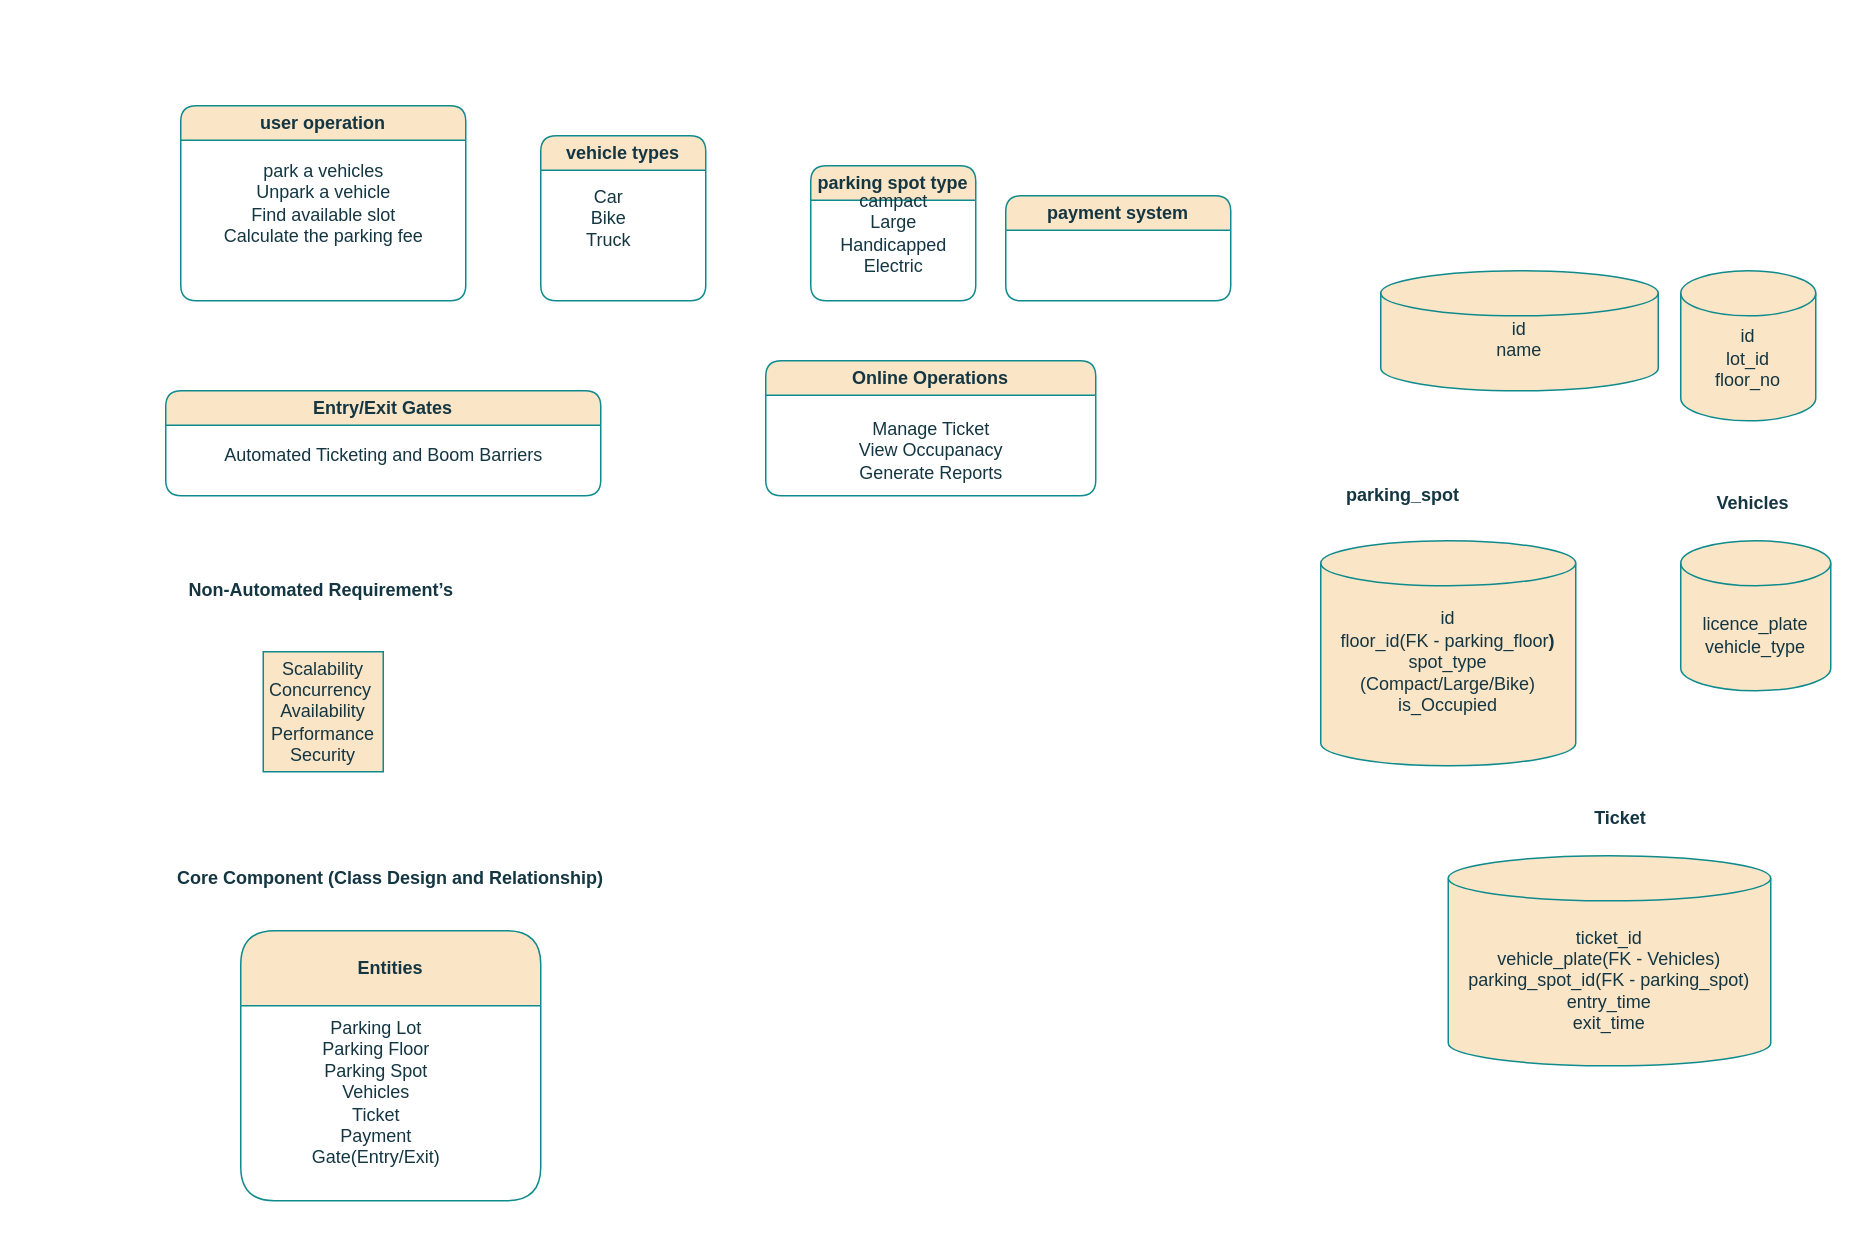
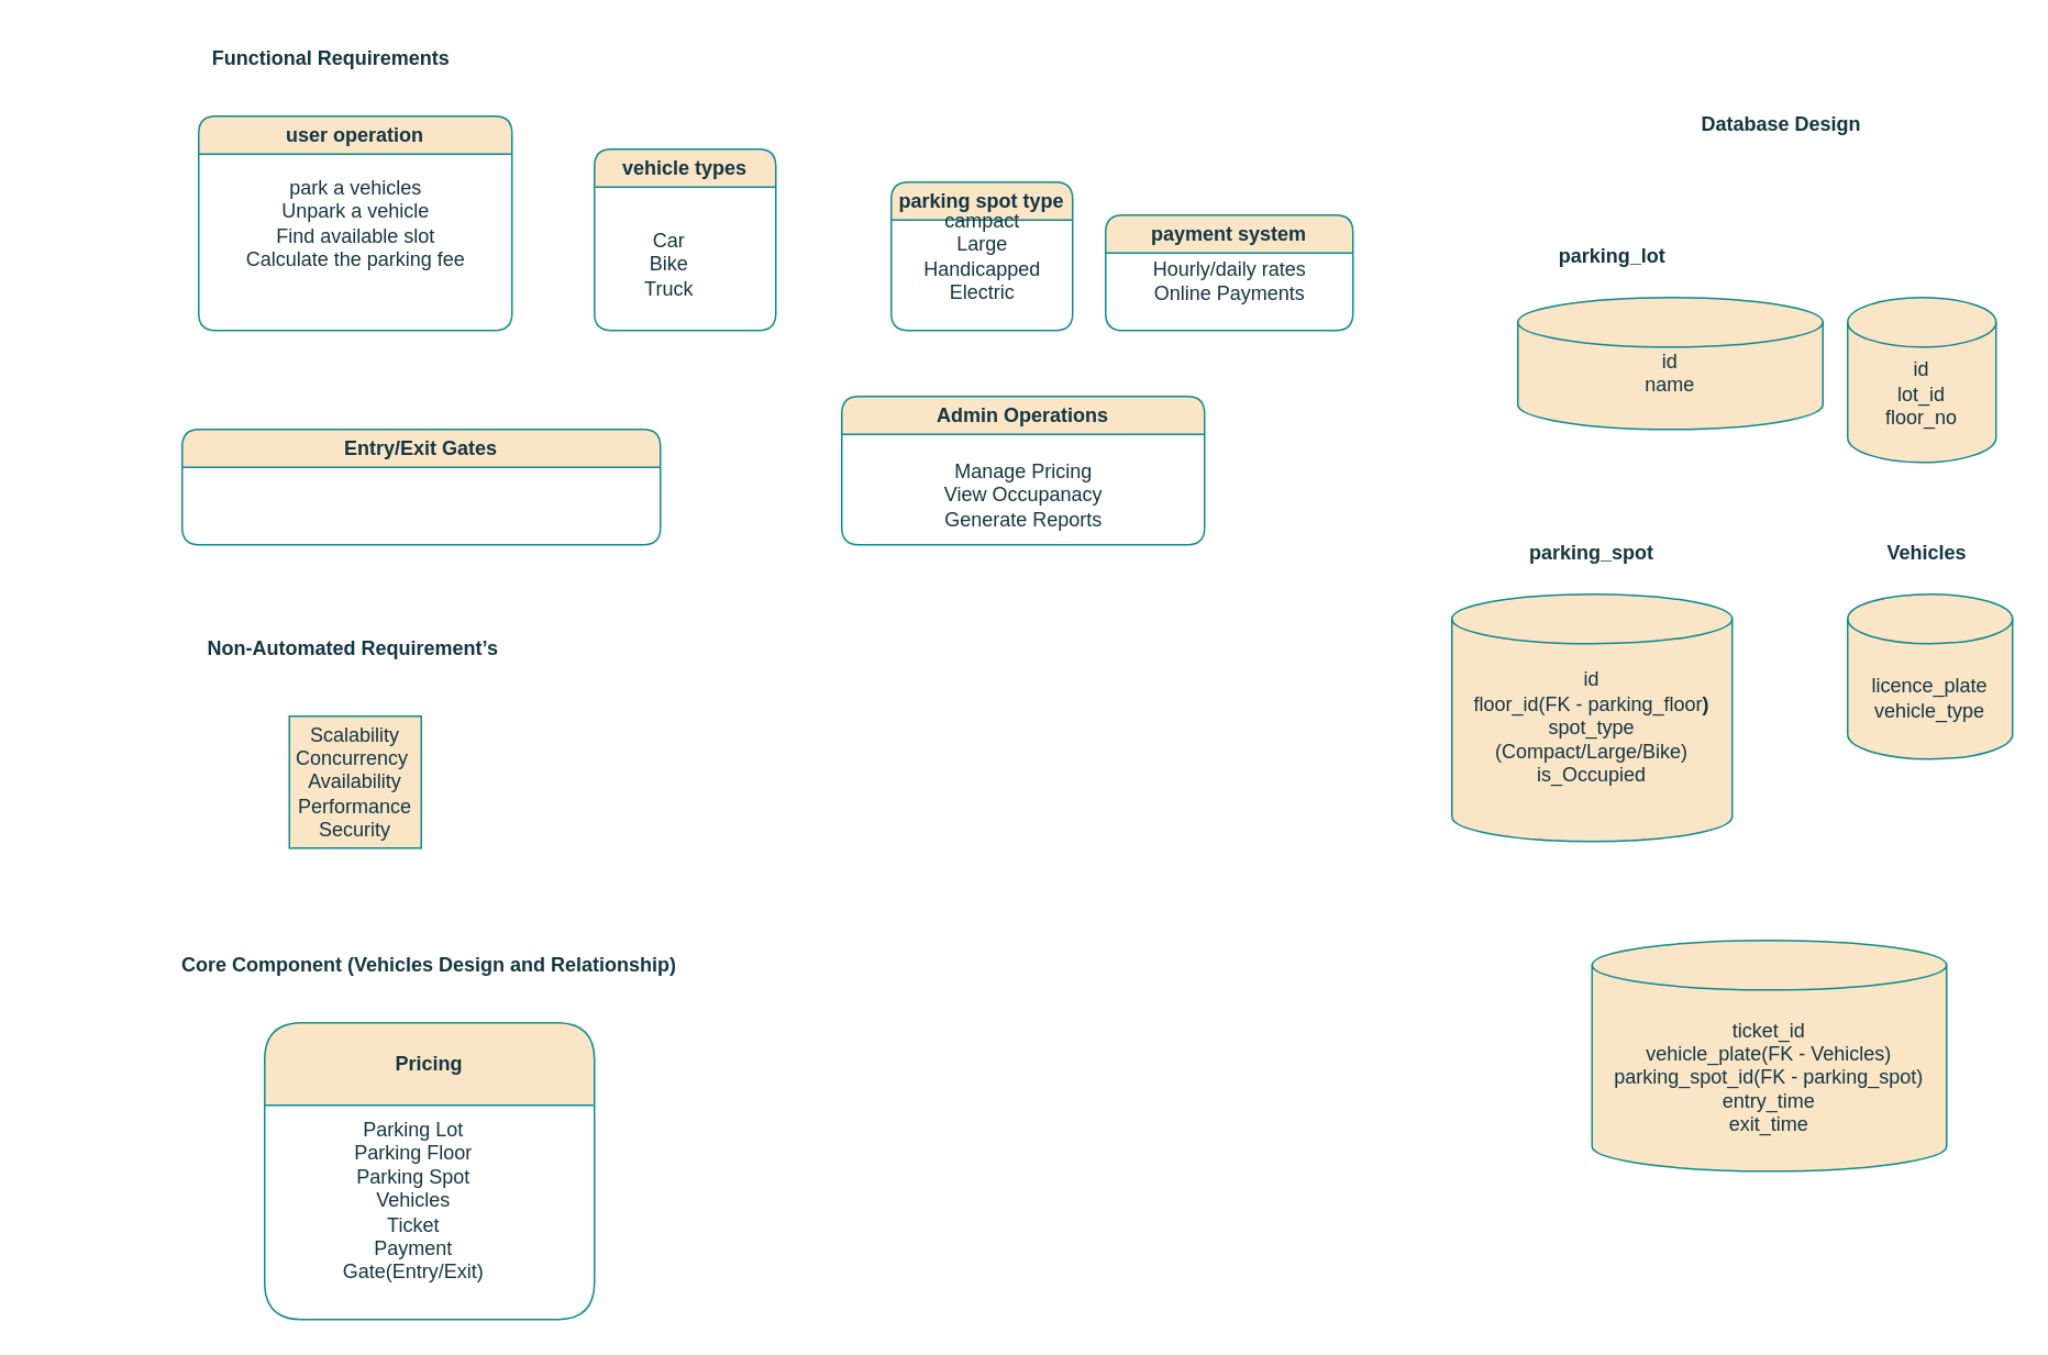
+ <mxCell id="4" value="Functional Requirements" style="text;html=1;align=center;verticalAlign=middle;resizable=0;points=[];autosize=1;strokeColor=none;fillColor=none;fontColor=#143642;fontStyle=1" vertex="1" parent="1"><mxGeometry x="120" width="160" height="30" as="geometry" y="20" /></mxCell>
+ <mxCell id="21" value="&lt;b&gt;Database Design&lt;/b&gt;" style="text;html=1;align=center;verticalAlign=middle;whiteSpace=wrap;rounded=0;fontColor=#143642;" vertex="1" parent="1"><mxGeometry x="980" y="60" width="200" height="30" as="geometry" /></mxCell>
- <mxCell id="6" value="Car&lt;div&gt;Bike&lt;/div&gt;&lt;div&gt;Truck&lt;/div&gt;" style="text;html=1;align=center;verticalAlign=middle;resizable=0;points=[];autosize=1;strokeColor=none;fillColor=none;labelBackgroundColor=none;fontColor=#143642;rounded=1;" vertex="1" parent="5"><mxGeometry x="20" y="25" width="50" height="60" as="geometry" /></mxCell>
+ <mxCell id="6" value="Car&lt;div&gt;Bike&lt;/div&gt;&lt;div&gt;Truck&lt;/div&gt;" style="text;html=1;align=center;verticalAlign=middle;resizable=0;points=[];autosize=1;strokeColor=none;fillColor=none;labelBackgroundColor=none;fontColor=#143642;rounded=1;" vertex="1" parent="5"><mxGeometry x="20" y="40" width="50" height="60" as="geometry" /></mxCell>
+ <mxCell id="23" value="&lt;b&gt;parking_lot&lt;/b&gt;" style="text;html=1;align=center;verticalAlign=middle;whiteSpace=wrap;rounded=0;fontColor=#143642;" vertex="1" parent="1"><mxGeometry x="925" y="140" width="105" height="30" as="geometry" /></mxCell>
+ <mxCell id="10" value="Hourly/daily rates&lt;div&gt;Online Payments&lt;/div&gt;" style="text;html=1;align=center;verticalAlign=middle;resizable=0;points=[];autosize=1;strokeColor=none;fillColor=none;labelBackgroundColor=none;fontColor=#143642;rounded=1;" vertex="1" parent="9"><mxGeometry x="15" y="20" width="120" height="40" as="geometry" /></mxCell>
- <mxCell id="13" value="Online Operations" style="swimlane;whiteSpace=wrap;html=1;labelBackgroundColor=none;fillColor=#FAE5C7;strokeColor=#0F8B8D;fontColor=#143642;rounded=1;" vertex="1" parent="1"><mxGeometry x="510" y="240" width="220" height="90" as="geometry" /></mxCell>
+ <mxCell id="13" value="Admin Operations" style="swimlane;whiteSpace=wrap;html=1;labelBackgroundColor=none;fillColor=#FAE5C7;strokeColor=#0F8B8D;fontColor=#143642;rounded=1;" vertex="1" parent="1"><mxGeometry x="510" y="240" width="220" height="90" as="geometry" /></mxCell>
- <mxCell id="14" value="Manage Ticket&lt;div&gt;View Occupanacy&lt;/div&gt;&lt;div&gt;Generate Reports&lt;/div&gt;" style="text;html=1;align=center;verticalAlign=middle;resizable=0;points=[];autosize=1;strokeColor=none;fillColor=none;labelBackgroundColor=none;fontColor=#143642;rounded=1;" vertex="1" parent="13"><mxGeometry x="50" y="30" width="120" height="60" as="geometry" /></mxCell>
+ <mxCell id="14" value="Manage Pricing&lt;div&gt;View Occupanacy&lt;/div&gt;&lt;div&gt;Generate Reports&lt;/div&gt;" style="text;html=1;align=center;verticalAlign=middle;resizable=0;points=[];autosize=1;strokeColor=none;fillColor=none;labelBackgroundColor=none;fontColor=#143642;rounded=1;" vertex="1" parent="13"><mxGeometry x="50" y="30" width="120" height="60" as="geometry" /></mxCell>
- <mxCell id="12" value="Automated Ticketing and Boom Barriers" style="text;html=1;align=center;verticalAlign=middle;resizable=0;points=[];autosize=1;strokeColor=none;fillColor=none;labelBackgroundColor=none;fontColor=#143642;rounded=1;" vertex="1" parent="11"><mxGeometry x="25" y="28" width="240" height="30" as="geometry" /></mxCell>
- <mxCell id="25" value="&lt;b&gt;parking_spot&lt;/b&gt;" style="text;html=1;align=center;verticalAlign=middle;whiteSpace=wrap;rounded=0;fontColor=#143642;" vertex="1" parent="1"><mxGeometry x="905" y="315" width="60" height="30" as="geometry" /></mxCell>
+ <mxCell id="25" value="&lt;b&gt;parking_spot&lt;/b&gt;" style="text;html=1;align=center;verticalAlign=middle;whiteSpace=wrap;rounded=0;fontColor=#143642;" vertex="1" parent="1"><mxGeometry x="935" y="320" width="60" height="30" as="geometry" /></mxCell>
- <mxCell id="29" value="&lt;b&gt;Ticket&lt;/b&gt;" style="text;html=1;align=center;verticalAlign=middle;whiteSpace=wrap;rounded=0;fontColor=#143642;" vertex="1" parent="1"><mxGeometry x="1050" y="530" width="60" height="30" as="geometry" /></mxCell>
- <mxCell id="20" value="&lt;b&gt;Core Component (Class Design and Relationship)&lt;/b&gt;" style="text;html=1;align=center;verticalAlign=middle;whiteSpace=wrap;rounded=0;fontColor=#143642;" vertex="1" parent="1"><mxGeometry x="20" y="570" width="480" height="30" as="geometry" /></mxCell>
+ <mxCell id="20" value="&lt;b&gt;Core Component (Vehicles Design and Relationship)&lt;/b&gt;" style="text;html=1;align=center;verticalAlign=middle;whiteSpace=wrap;rounded=0;fontColor=#143642;" vertex="1" parent="1"><mxGeometry x="20" y="570" width="480" height="30" as="geometry" /></mxCell>
- <mxCell id="17" value="Entities" style="swimlane;whiteSpace=wrap;html=1;strokeColor=#0F8B8D;fontColor=#143642;fillColor=#FAE5C7;startSize=50;rounded=1;" vertex="1" parent="1"><mxGeometry x="160" y="620" width="200" height="180" as="geometry" /></mxCell>
+ <mxCell id="17" value="Pricing" style="swimlane;whiteSpace=wrap;html=1;strokeColor=#0F8B8D;fontColor=#143642;fillColor=#FAE5C7;startSize=50;rounded=1;" vertex="1" parent="1"><mxGeometry x="160" y="620" width="200" height="180" as="geometry" /></mxCell>
